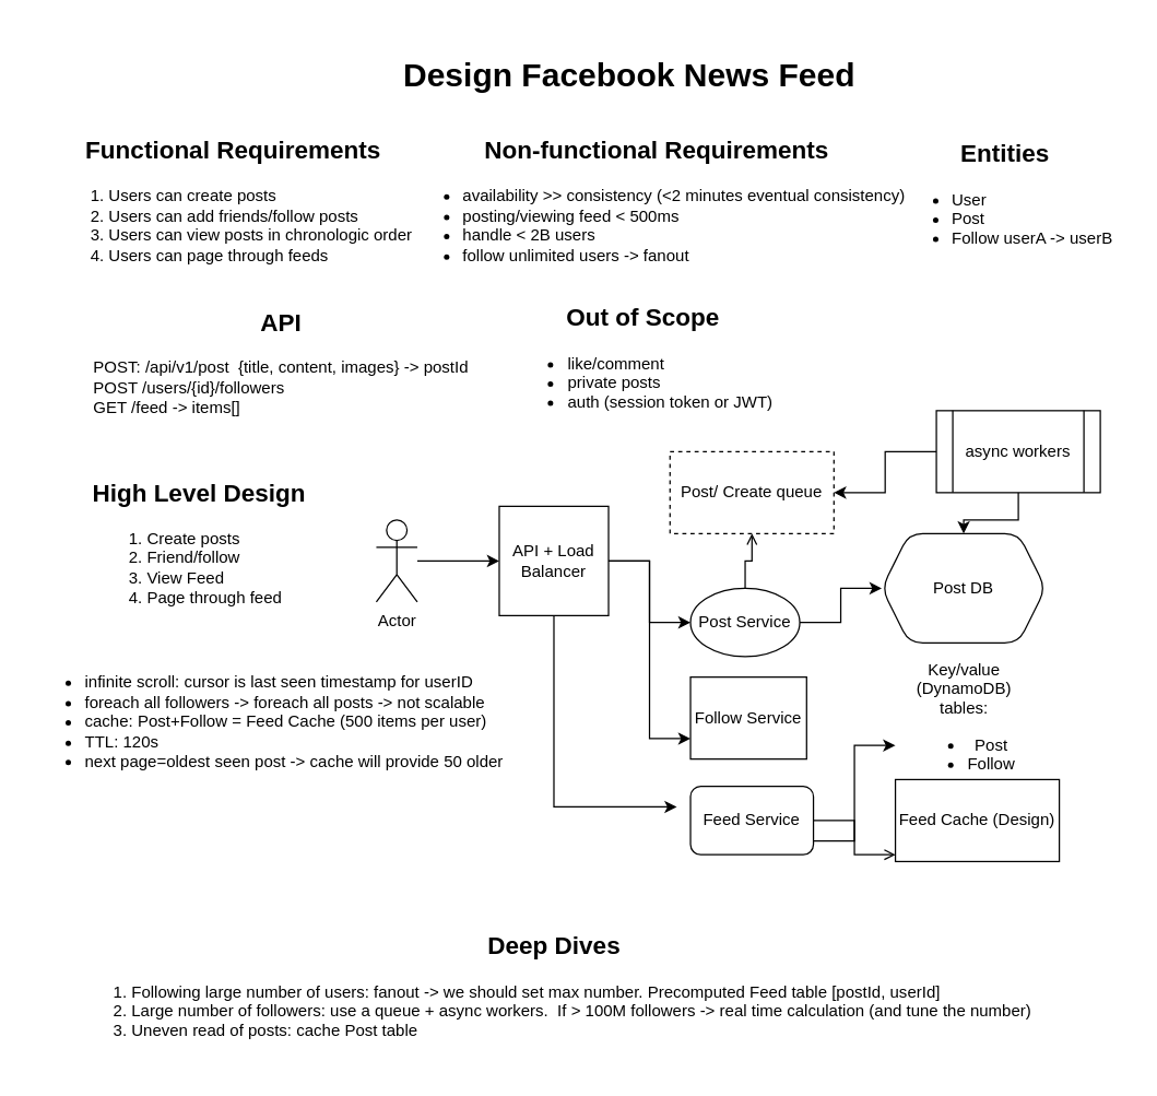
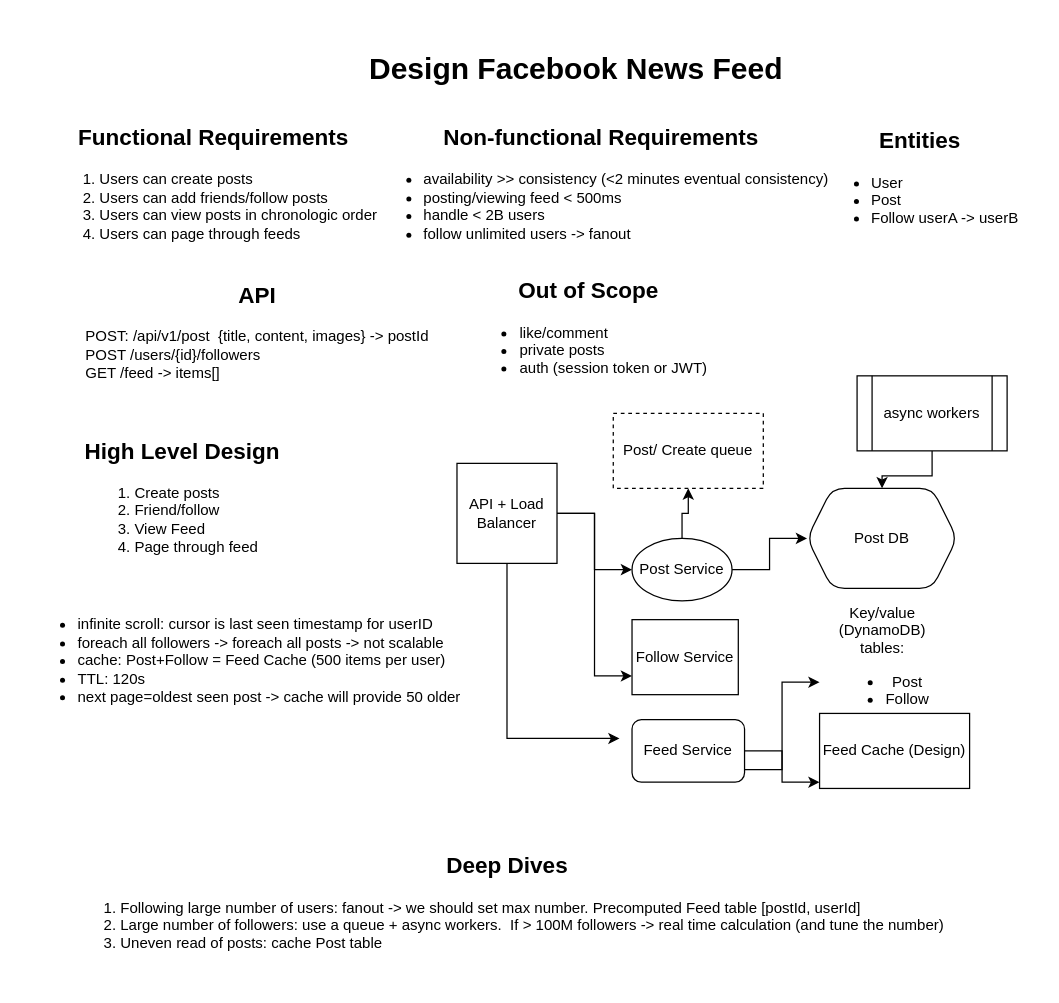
- <mxCell id="28" value="" style="edgeStyle=orthogonalEdgeStyle;rounded=0;orthogonalLoop=1;jettySize=auto;html=1;" edge="1" parent="1" source="30" target="27"><mxGeometry relative="1" as="geometry" /></mxCell>
- <mxCell id="16" value="" style="edgeStyle=orthogonalEdgeStyle;rounded=0;orthogonalLoop=1;jettySize=auto;html=1;endArrow=open;" edge="1" parent="1" source="17" target="27"><mxGeometry relative="1" as="geometry" /></mxCell>
+ <mxCell id="16" value="" style="edgeStyle=orthogonalEdgeStyle;rounded=0;orthogonalLoop=1;jettySize=auto;html=1;" edge="1" parent="1" source="17" target="27"><mxGeometry relative="1" as="geometry" /></mxCell>
- <mxCell id="10" value="Actor" style="shape=umlActor;verticalLabelPosition=bottom;verticalAlign=top;html=1;outlineConnect=0;" vertex="1" parent="1"><mxGeometry x="275" y="380" width="30" height="60" as="geometry" /></mxCell>
- <mxCell id="9" value="" style="edgeStyle=orthogonalEdgeStyle;rounded=0;orthogonalLoop=1;jettySize=auto;html=1;" edge="1" parent="1" source="10" target="14"><mxGeometry relative="1" as="geometry" /></mxCell>
- <mxCell id="21" value="" style="edgeStyle=orthogonalEdgeStyle;rounded=0;orthogonalLoop=1;jettySize=auto;html=1;endArrow=open;" edge="1" parent="1" source="23" target="24"><mxGeometry relative="1" as="geometry"><Array as="points"><mxPoint x="625" y="600" /><mxPoint x="625" y="625" /></Array></mxGeometry></mxCell>
+ <mxCell id="21" value="" style="edgeStyle=orthogonalEdgeStyle;rounded=0;orthogonalLoop=1;jettySize=auto;html=1;" edge="1" parent="1" source="23" target="24"><mxGeometry relative="1" as="geometry"><Array as="points"><mxPoint x="625" y="600" /><mxPoint x="625" y="625" /></Array></mxGeometry></mxCell>
